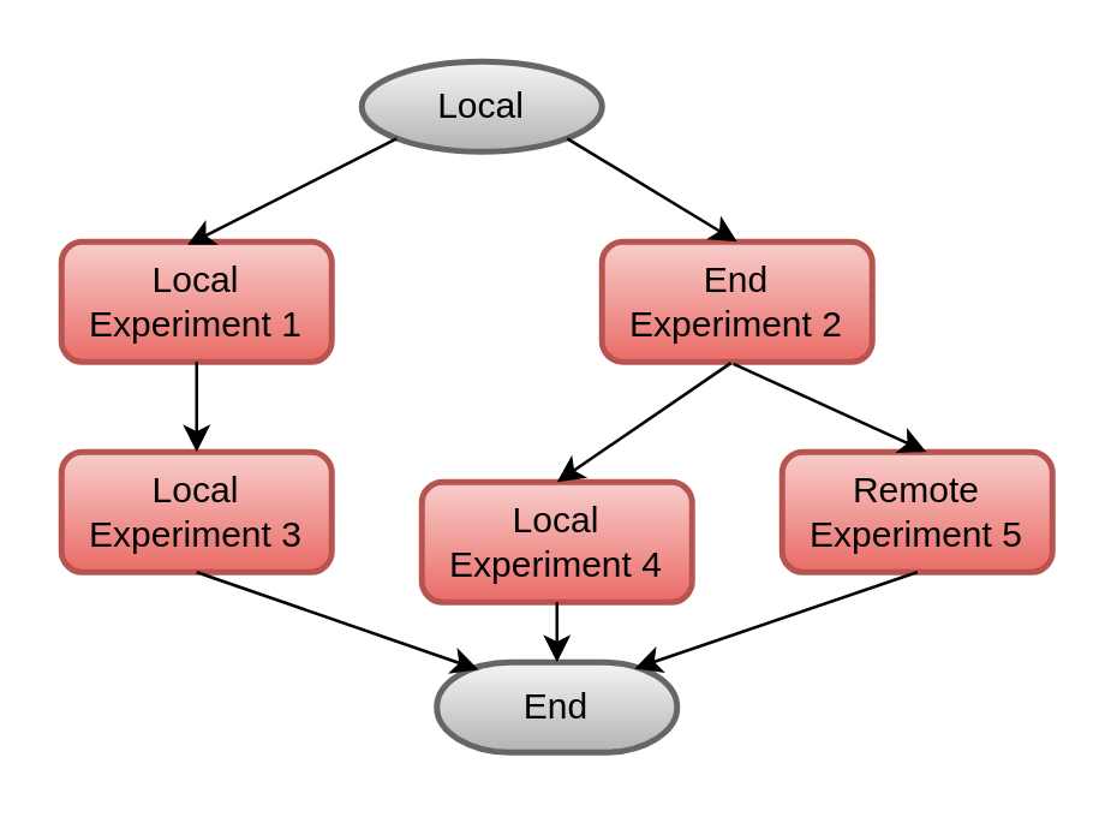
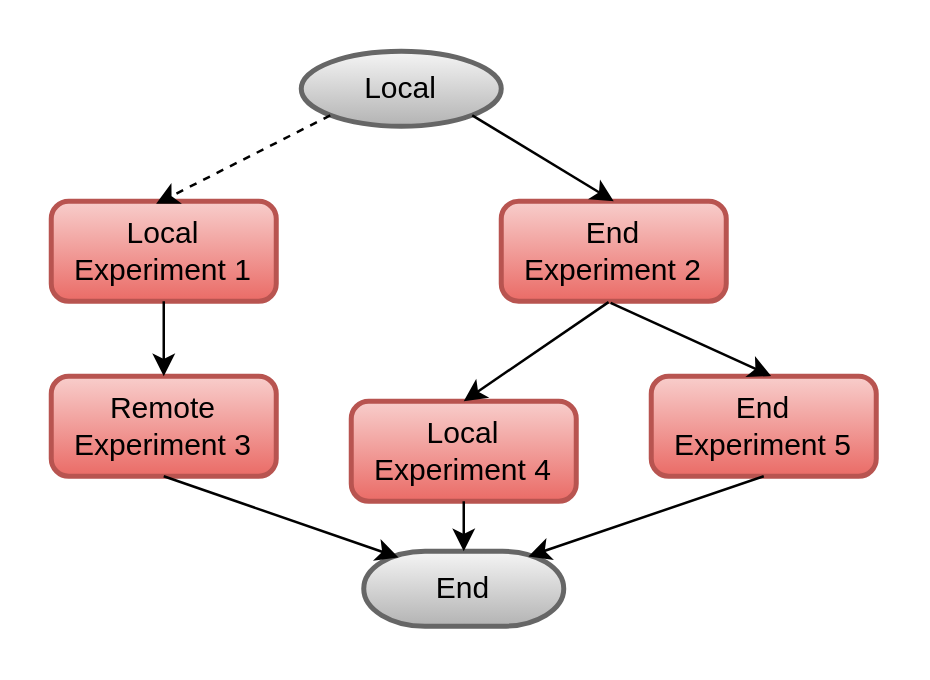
- <mxCell id="9" value="" style="endArrow=classic;html=1;rounded=0;exitX=0.145;exitY=0.855;exitDx=0;exitDy=0;exitPerimeter=0;entryX=0.466;entryY=0.026;entryDx=0;entryDy=0;entryPerimeter=0;" parent="1" source="2" target="4" edge="1"><mxGeometry width="50" height="50" relative="1" as="geometry"><mxPoint x="170" y="270" as="sourcePoint" /><mxPoint x="220" y="220" as="targetPoint" /></mxGeometry></mxCell>
+ <mxCell id="9" value="" style="endArrow=classic;html=1;rounded=0;exitX=0.145;exitY=0.855;exitDx=0;exitDy=0;exitPerimeter=0;entryX=0.466;entryY=0.026;entryDx=0;entryDy=0;entryPerimeter=0;dashed=1;" parent="1" source="2" target="4" edge="1"><mxGeometry width="50" height="50" relative="1" as="geometry"><mxPoint x="170" y="270" as="sourcePoint" /><mxPoint x="220" y="220" as="targetPoint" /></mxGeometry></mxCell>
- <mxCell id="6" value="Local&lt;br&gt;Experiment 3" style="rounded=1;whiteSpace=wrap;html=1;absoluteArcSize=1;arcSize=14;strokeWidth=2;fillColor=#f8cecc;gradientColor=#ea6b66;strokeColor=#b85450;" parent="1" vertex="1"><mxGeometry x="20" y="150" width="90" height="40" as="geometry" /></mxCell>
+ <mxCell id="6" value="Remote&lt;br&gt;Experiment 3" style="rounded=1;whiteSpace=wrap;html=1;absoluteArcSize=1;arcSize=14;strokeWidth=2;fillColor=#f8cecc;gradientColor=#ea6b66;strokeColor=#b85450;" parent="1" vertex="1"><mxGeometry x="20" y="150" width="90" height="40" as="geometry" /></mxCell>
- <mxCell id="8" value="Remote&lt;br&gt;Experiment 5" style="rounded=1;whiteSpace=wrap;html=1;absoluteArcSize=1;arcSize=14;strokeWidth=2;fillColor=#f8cecc;gradientColor=#ea6b66;strokeColor=#b85450;" parent="1" vertex="1"><mxGeometry x="260" y="150" width="90" height="40" as="geometry" /></mxCell>
+ <mxCell id="8" value="End&lt;br&gt;Experiment 5" style="rounded=1;whiteSpace=wrap;html=1;absoluteArcSize=1;arcSize=14;strokeWidth=2;fillColor=#f8cecc;gradientColor=#ea6b66;strokeColor=#b85450;" parent="1" vertex="1"><mxGeometry x="260" y="150" width="90" height="40" as="geometry" /></mxCell>
